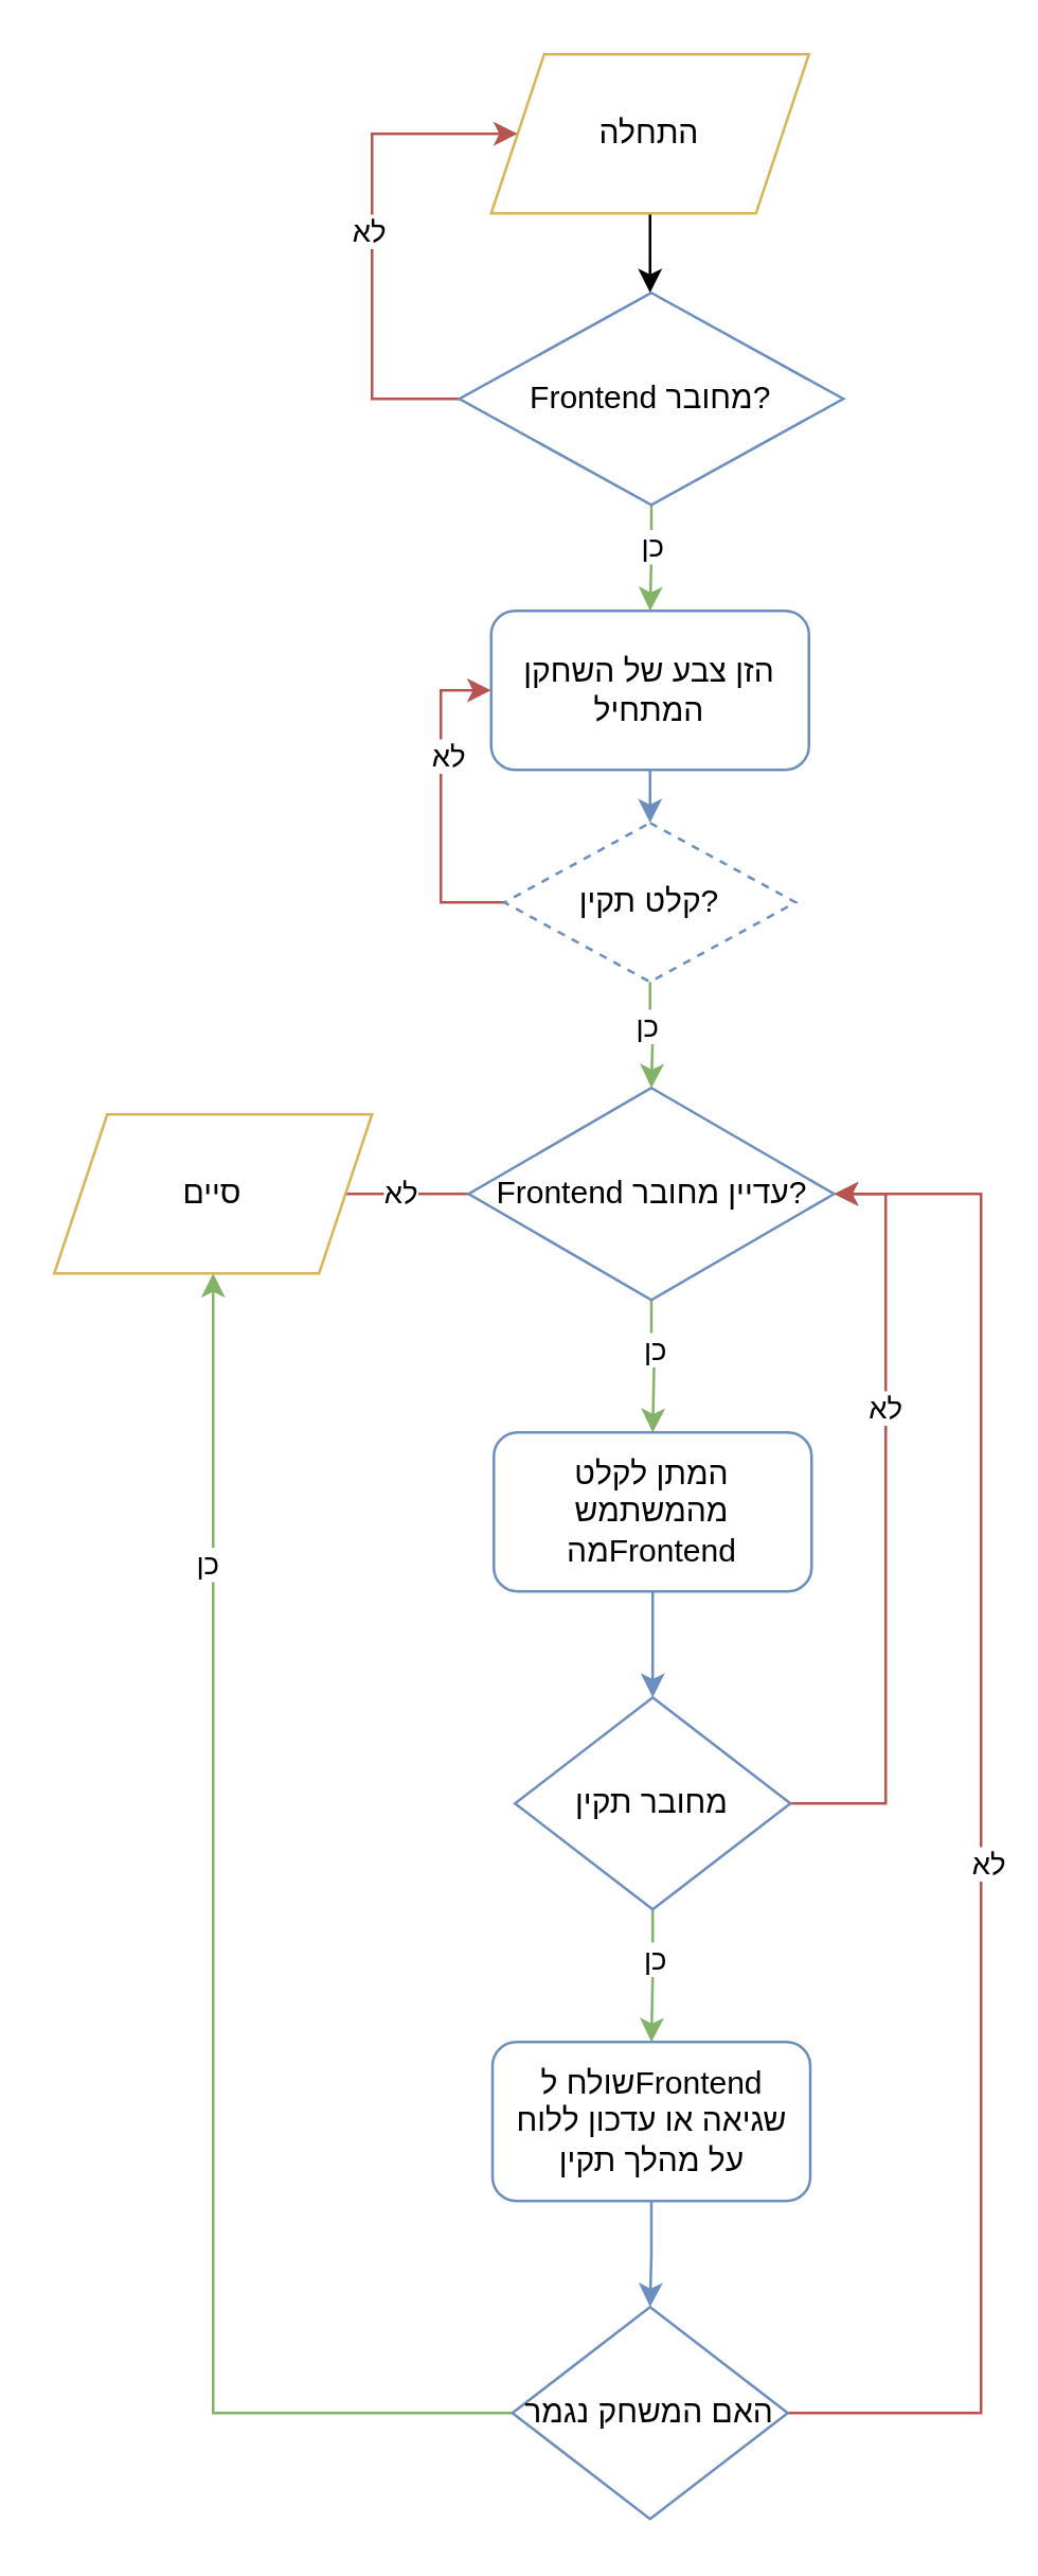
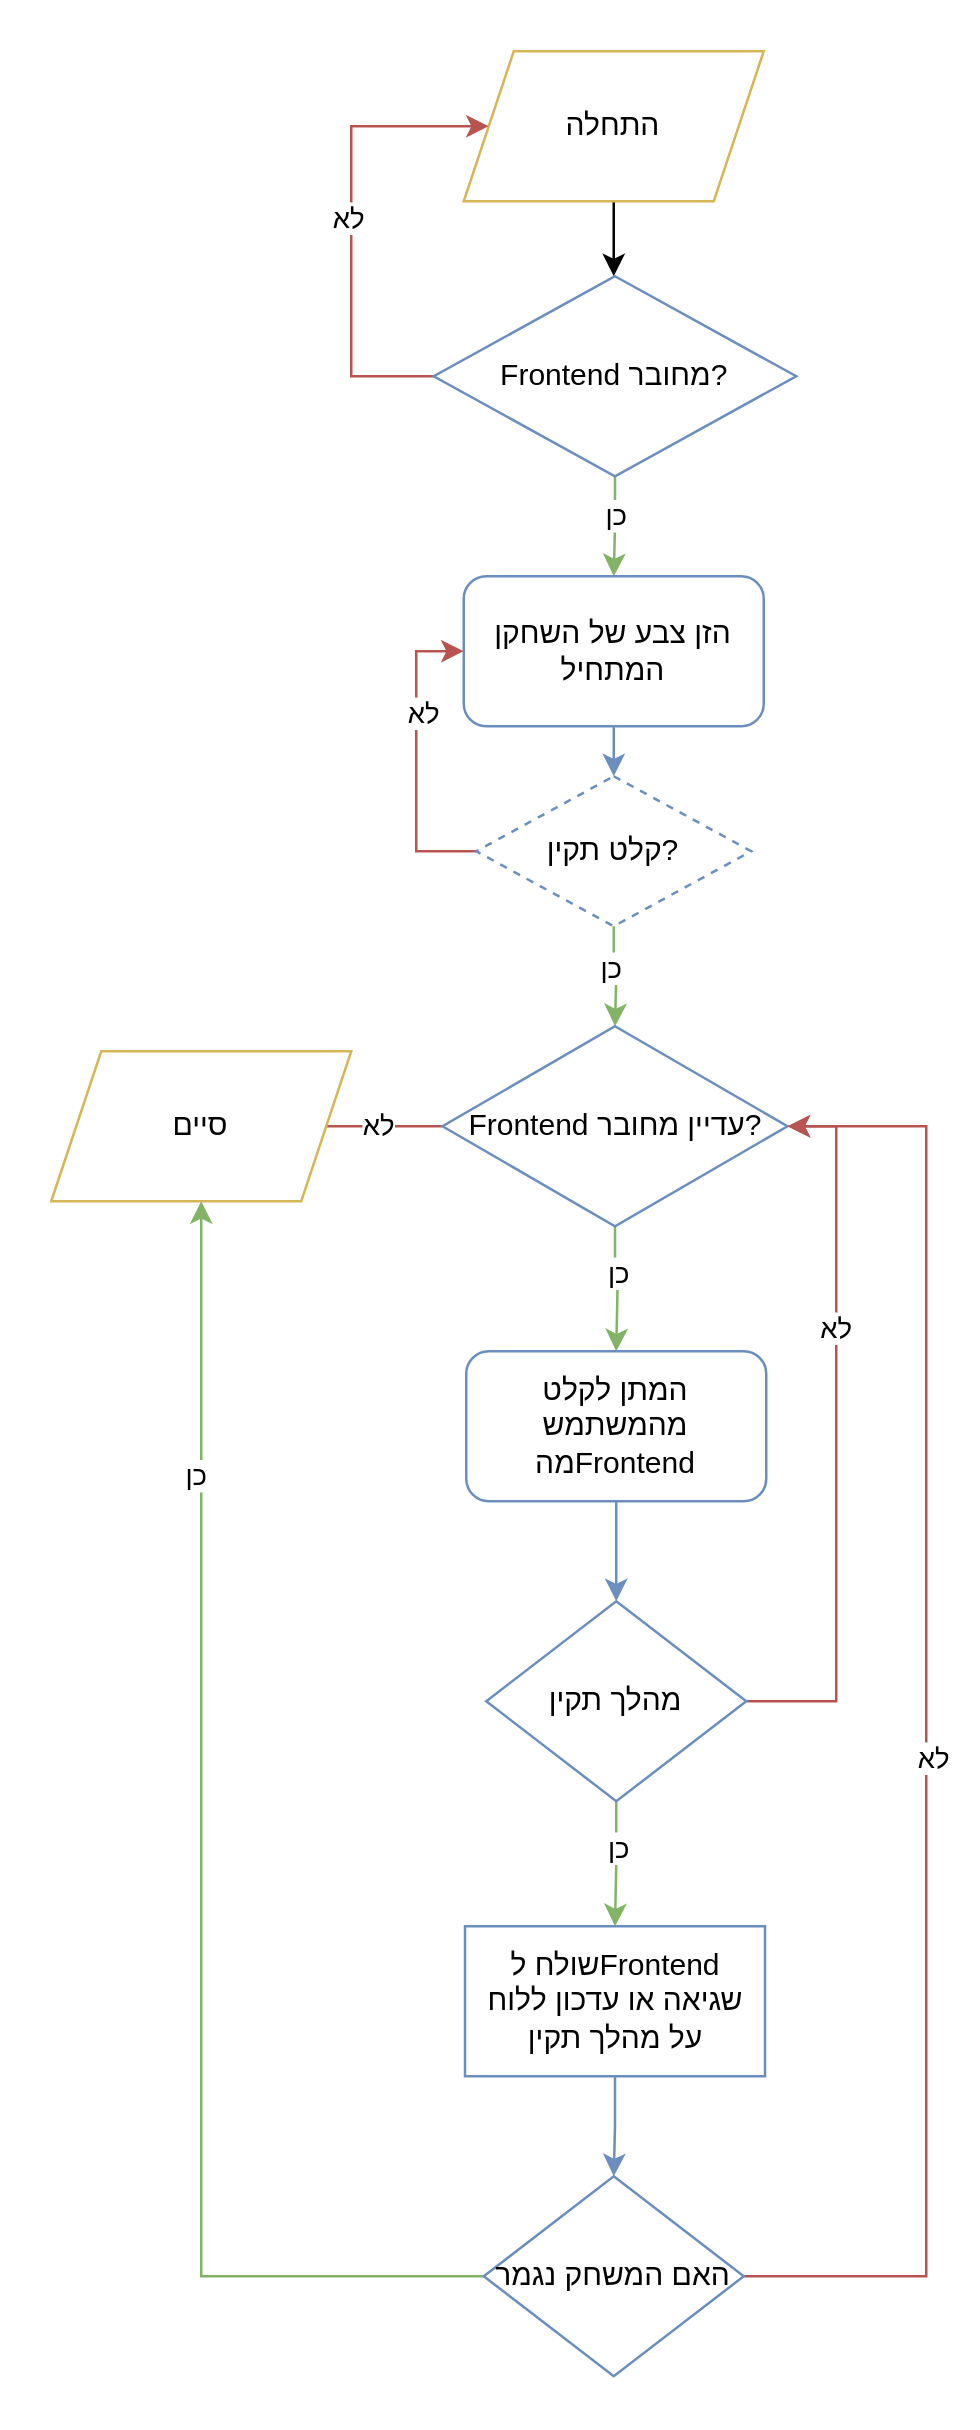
- <mxCell id="29" value="מחובר תקין" style="rhombus;whiteSpace=wrap;html=1;fillColor=none;strokeColor=#6c8ebf;" vertex="1" parent="1"><mxGeometry x="194" y="640" width="104" height="80" as="geometry" /></mxCell>
+ <mxCell id="29" value="מהלך תקין" style="rhombus;whiteSpace=wrap;html=1;fillColor=none;strokeColor=#6c8ebf;" vertex="1" parent="1"><mxGeometry x="194" y="640" width="104" height="80" as="geometry" /></mxCell>
- <mxCell id="31" value="שולח לFrontend שגיאה או עדכון ללוח על מהלך תקין" style="rounded=1;whiteSpace=wrap;html=1;fillColor=none;strokeColor=#6c8ebf;" vertex="1" parent="1"><mxGeometry x="185.5" y="770" width="120" height="60" as="geometry" /></mxCell>
+ <mxCell id="31" value="שולח לFrontend שגיאה או עדכון ללוח על מהלך תקין" style="whiteSpace=wrap;html=1;fillColor=none;strokeColor=#6c8ebf;rounded=0;" vertex="1" parent="1"><mxGeometry x="185.5" y="770" width="120" height="60" as="geometry" /></mxCell>
